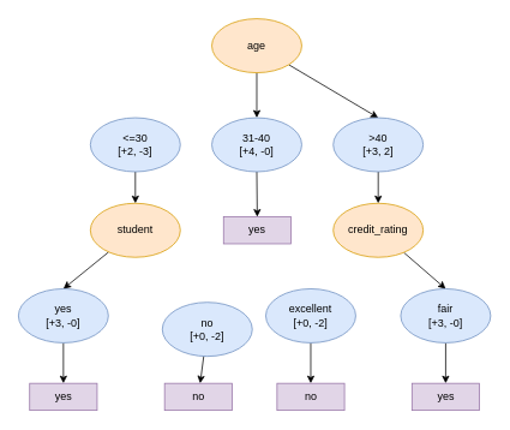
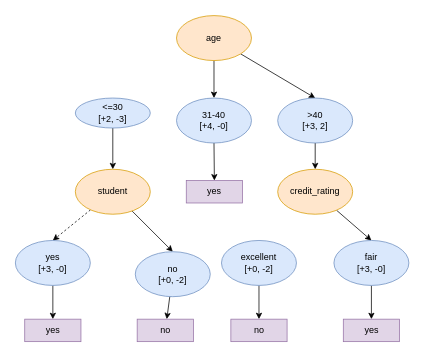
- <mxCell id="6" value="&amp;lt;=30&lt;br&gt;[+2, -3]" style="ellipse;whiteSpace=wrap;html=1;fillColor=#dae8fc;strokeColor=#6c8ebf;" vertex="1" parent="1"><mxGeometry x="100" y="130" width="100" height="60" as="geometry" /></mxCell>
+ <mxCell id="6" value="&amp;lt;=30&lt;br&gt;[+2, -3]" style="ellipse;whiteSpace=wrap;html=1;fillColor=#dae8fc;strokeColor=#6c8ebf;" vertex="1" parent="1"><mxGeometry x="100" y="130" width="100" height="40" as="geometry" /></mxCell>
- <mxCell id="12" style="edgeStyle=none;rounded=0;orthogonalLoop=1;jettySize=auto;html=1;entryX=0.5;entryY=0;entryDx=0;entryDy=0;" edge="1" parent="1" source="14" target="16"><mxGeometry relative="1" as="geometry" /></mxCell>
+ <mxCell id="12" style="edgeStyle=none;rounded=0;orthogonalLoop=1;jettySize=auto;html=1;entryX=0.5;entryY=0;entryDx=0;entryDy=0;dashed=1;" edge="1" parent="1" source="14" target="16"><mxGeometry relative="1" as="geometry" /></mxCell>
+ <mxCell id="13" style="edgeStyle=none;rounded=0;orthogonalLoop=1;jettySize=auto;html=1;entryX=0.5;entryY=0;entryDx=0;entryDy=0;" edge="1" parent="1" source="14" target="18"><mxGeometry relative="1" as="geometry" /></mxCell>
